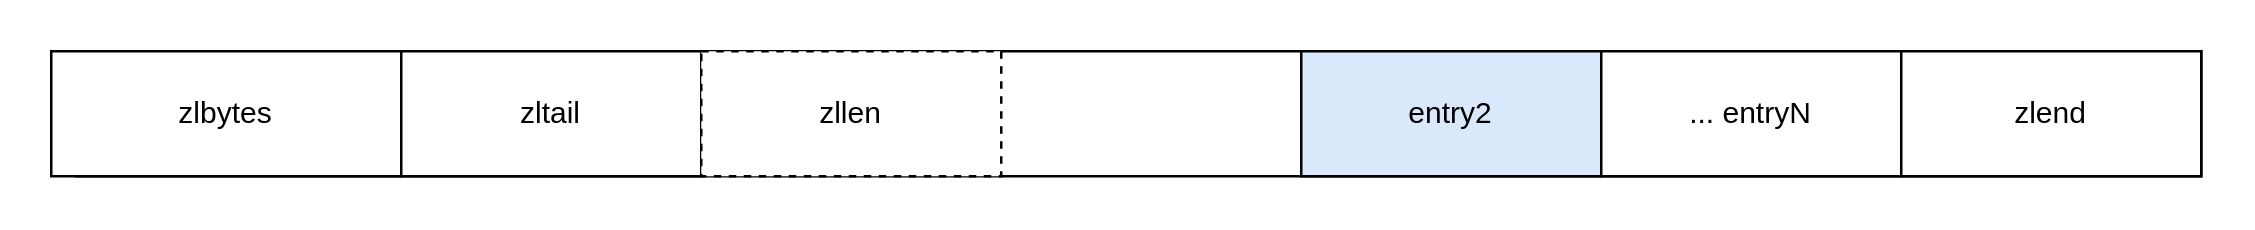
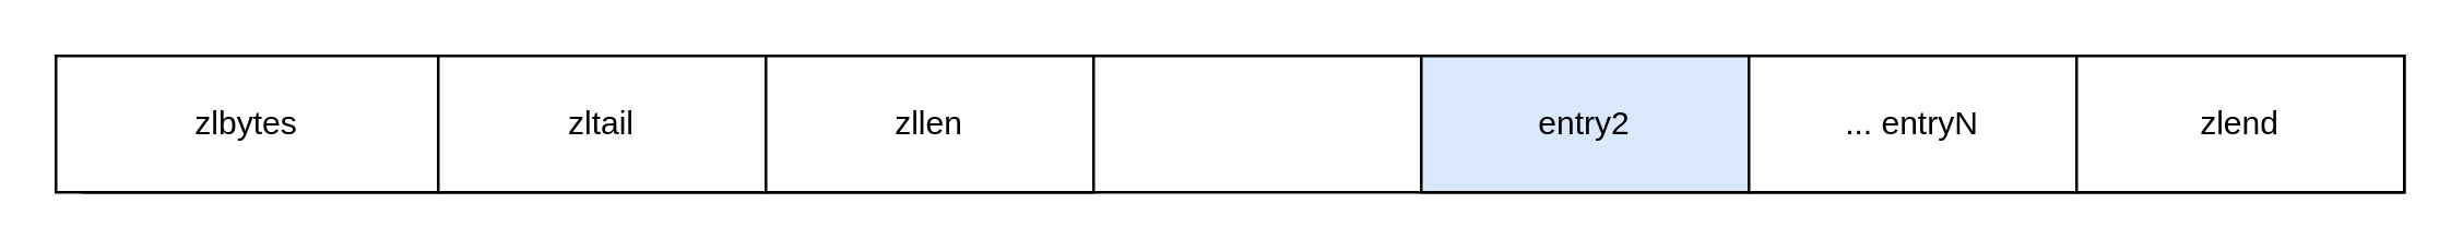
- <mxCell id="5" value="zllen" style="rounded=0;whiteSpace=wrap;html=1;dashed=1;" vertex="1" parent="1"><mxGeometry x="280" y="20" width="120" height="50" as="geometry" /></mxCell>
+ <mxCell id="5" value="zllen" style="rounded=0;whiteSpace=wrap;html=1;" vertex="1" parent="1"><mxGeometry x="280" y="20" width="120" height="50" as="geometry" /></mxCell>
